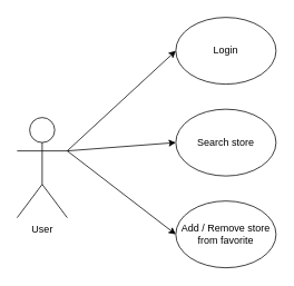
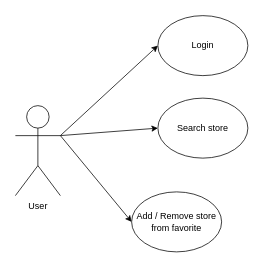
- <mxCell id="7" value="Add / Remove store from favorite" style="ellipse;whiteSpace=wrap;html=1;" vertex="1" parent="1"><mxGeometry x="210" y="240" width="120" height="80" as="geometry" /></mxCell>
+ <mxCell id="7" value="Add / Remove store from favorite" style="ellipse;whiteSpace=wrap;html=1;" vertex="1" parent="1"><mxGeometry x="175" y="255" width="120" height="80" as="geometry" /></mxCell>
